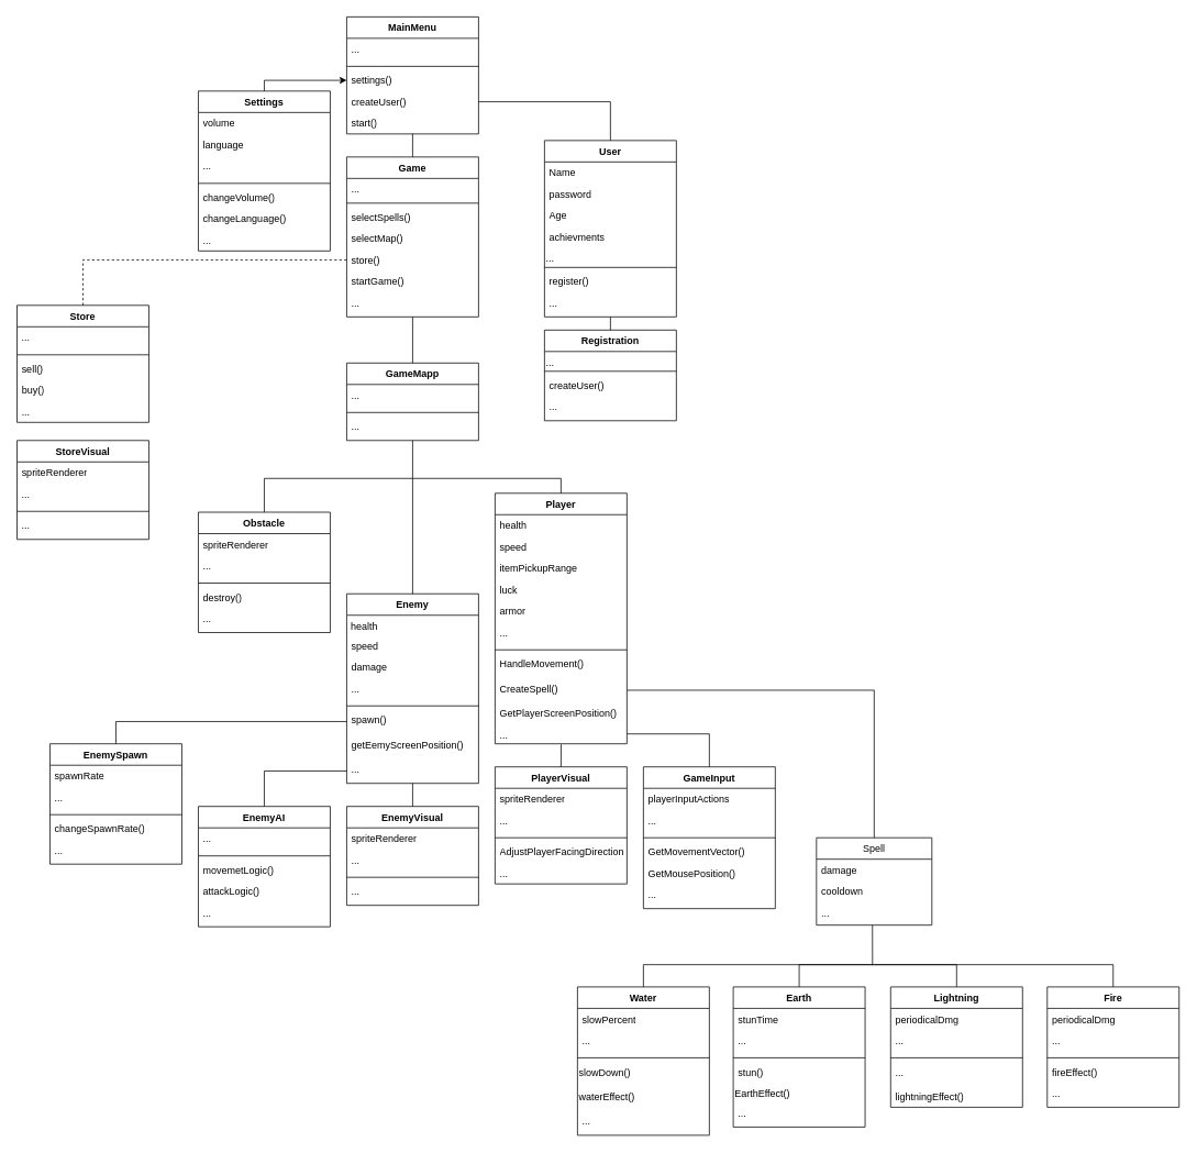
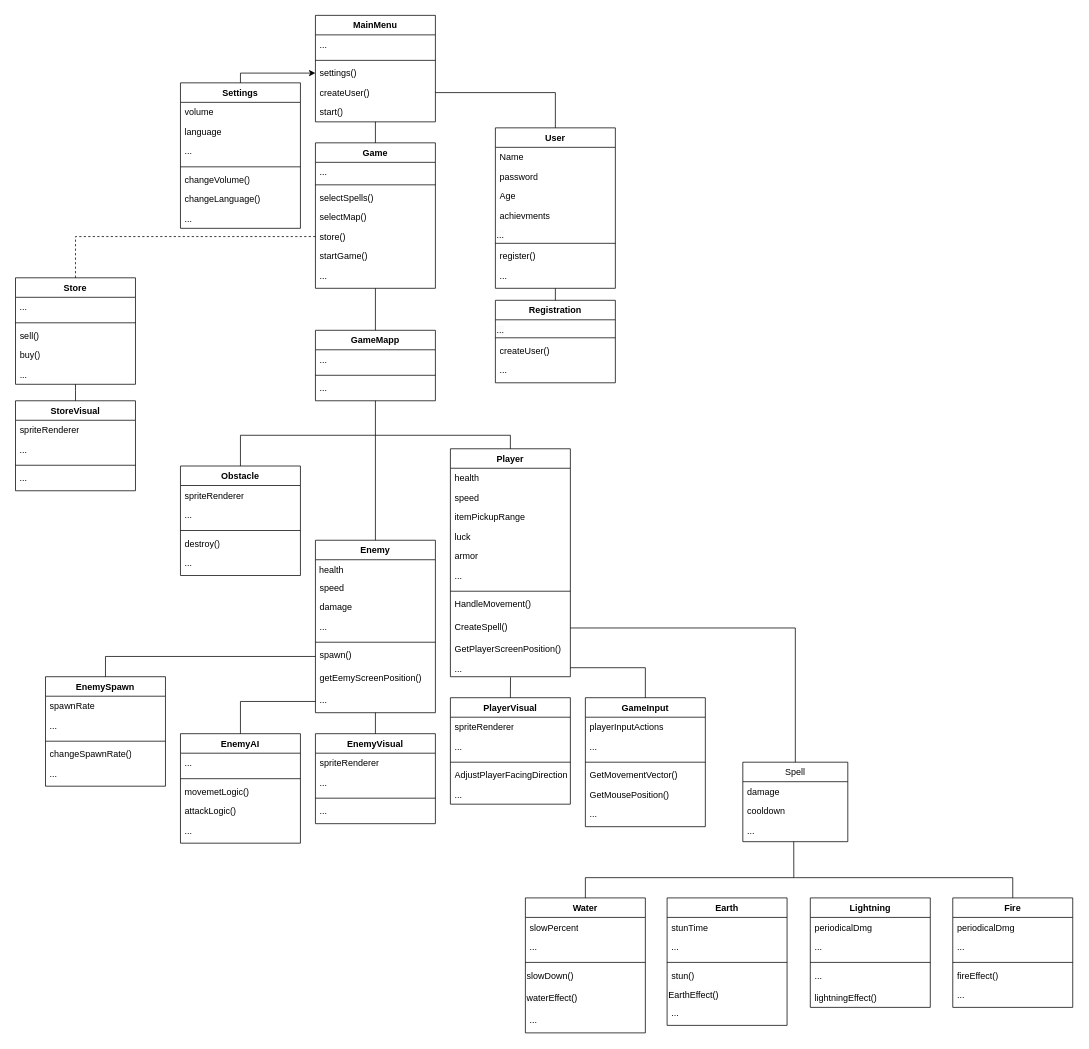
+ <mxCell id="156" value="" style="endArrow=none;html=1;rounded=0;exitX=0.5;exitY=0;exitDx=0;exitDy=0;entryX=0.5;entryY=1;entryDx=0;entryDy=0;" parent="1" source="112" target="106" edge="1"><mxGeometry width="50" height="50" relative="1" as="geometry"><mxPoint x="180" y="520" as="sourcePoint" /><mxPoint x="100" y="510" as="targetPoint" /><Array as="points"><mxPoint x="100" y="520" /></Array></mxGeometry></mxCell>
- <mxCell id="125" value="" style="endArrow=none;html=1;rounded=0;exitX=0.5;exitY=0;exitDx=0;exitDy=0;entryX=0.5;entryY=0;entryDx=0;entryDy=0;" parent="1" source="82" target="76" edge="1"><mxGeometry width="50" height="50" relative="1" as="geometry"><mxPoint x="1010" y="1050" as="sourcePoint" /><mxPoint x="1060" y="1000" as="targetPoint" /><Array as="points"><mxPoint x="969" y="1170" /><mxPoint x="1060" y="1170" /><mxPoint x="1160" y="1170" /></Array></mxGeometry></mxCell>
